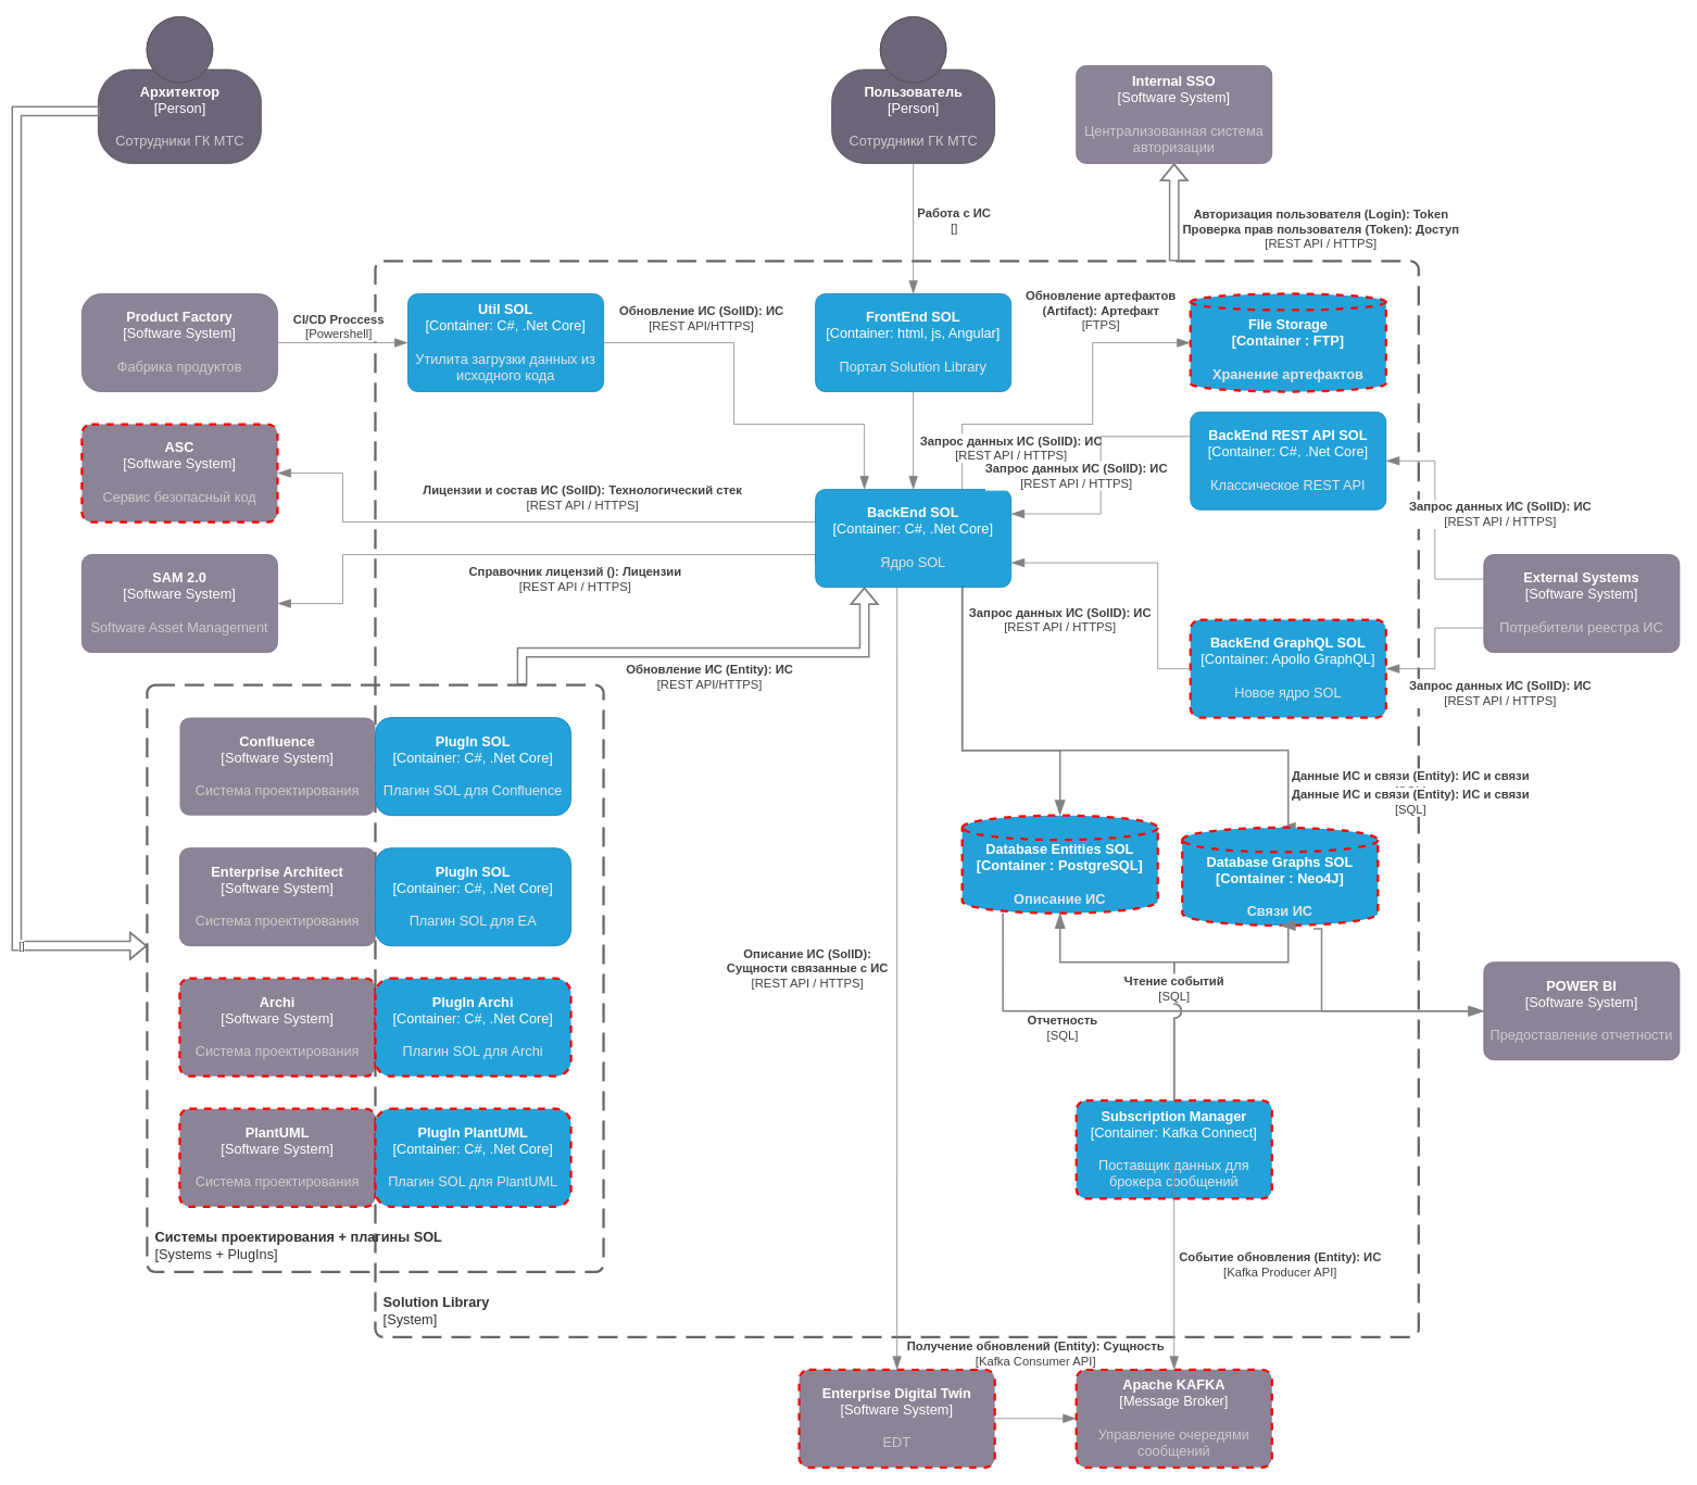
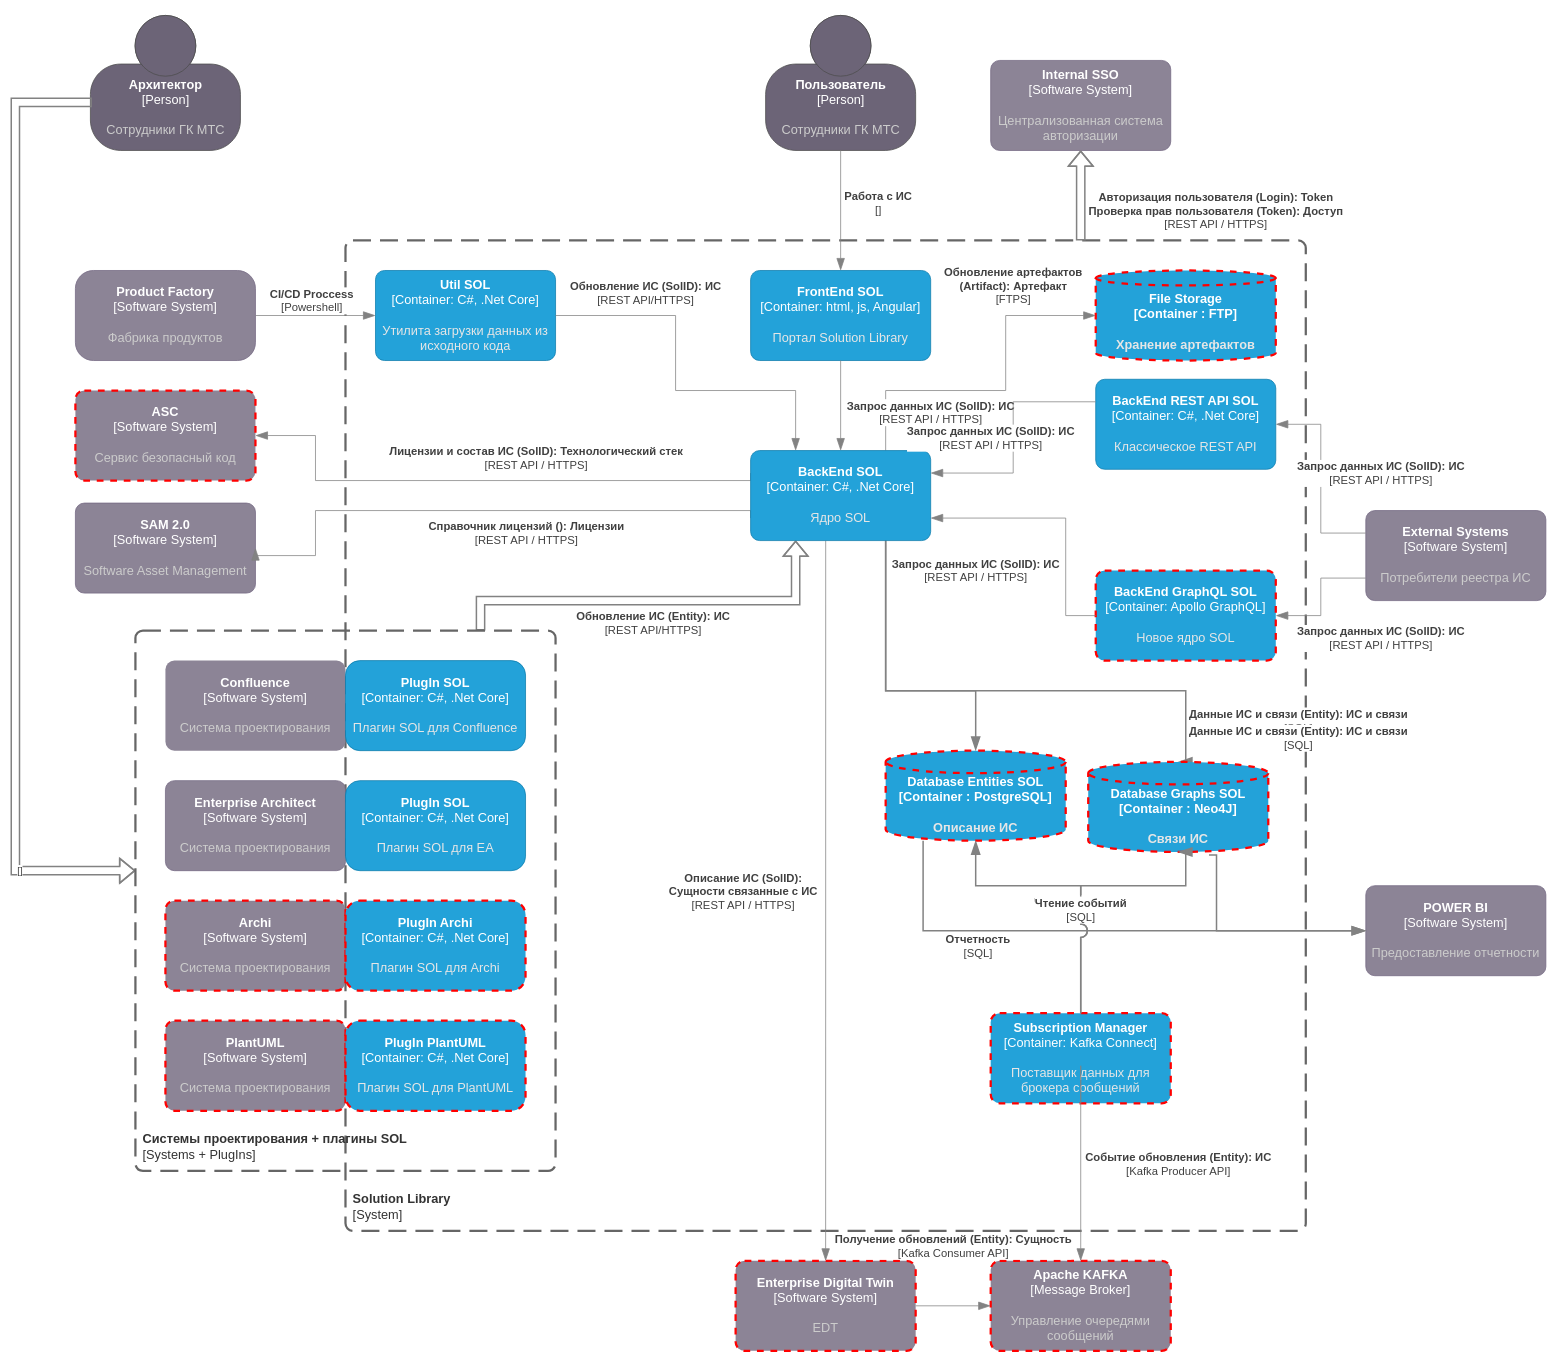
- <mxCell id="25" value="&lt;font style=&quot;font-size: 17px;&quot;&gt;&lt;b style=&quot;font-size: 17px;&quot;&gt;SAM 2.0&lt;/b&gt;&lt;/font&gt;&lt;div style=&quot;font-size: 17px;&quot;&gt;[Software System]&lt;/div&gt;&lt;br style=&quot;font-size: 17px;&quot;&gt;&lt;div style=&quot;font-size: 17px;&quot;&gt;&lt;font style=&quot;font-size: 17px;&quot;&gt;&lt;font color=&quot;#cccccc&quot; style=&quot;font-size: 17px;&quot;&gt;Software Asset Management&lt;/font&gt;&lt;/font&gt;&lt;/div&gt;" style="rounded=1;whiteSpace=wrap;html=1;fontSize=17;labelBackgroundColor=none;fillColor=#8C8496;fontColor=#ffffff;align=center;arcSize=10;strokeColor=#736782;metaEdit=1;resizable=0;points=[[0.25,0,0],[0.5,0,0],[0.75,0,0],[1,0.25,0],[1,0.5,0],[1,0.75,0],[0.75,1,0],[0.5,1,0],[0.25,1,0],[0,0.75,0],[0,0.5,0],[0,0.25,0]];" parent="1" vertex="1"><mxGeometry x="100" y="680" width="240" height="120" as="geometry" /></mxCell>
+ <mxCell id="25" value="&lt;font style=&quot;font-size: 17px;&quot;&gt;&lt;b style=&quot;font-size: 17px;&quot;&gt;SAM 2.0&lt;/b&gt;&lt;/font&gt;&lt;div style=&quot;font-size: 17px;&quot;&gt;[Software System]&lt;/div&gt;&lt;br style=&quot;font-size: 17px;&quot;&gt;&lt;div style=&quot;font-size: 17px;&quot;&gt;&lt;font style=&quot;font-size: 17px;&quot;&gt;&lt;font color=&quot;#cccccc&quot; style=&quot;font-size: 17px;&quot;&gt;Software Asset Management&lt;/font&gt;&lt;/font&gt;&lt;/div&gt;" style="rounded=1;whiteSpace=wrap;html=1;fontSize=17;labelBackgroundColor=none;fillColor=#8C8496;fontColor=#ffffff;align=center;arcSize=10;strokeColor=#736782;metaEdit=1;resizable=0;points=[[0.25,0,0],[0.5,0,0],[0.75,0,0],[1,0.25,0],[1,0.5,0],[1,0.75,0],[0.75,1,0],[0.5,1,0],[0.25,1,0],[0,0.75,0],[0,0.5,0],[0,0.25,0]];" parent="1" vertex="1"><mxGeometry x="100" y="670" width="240" height="120" as="geometry" /></mxCell>
